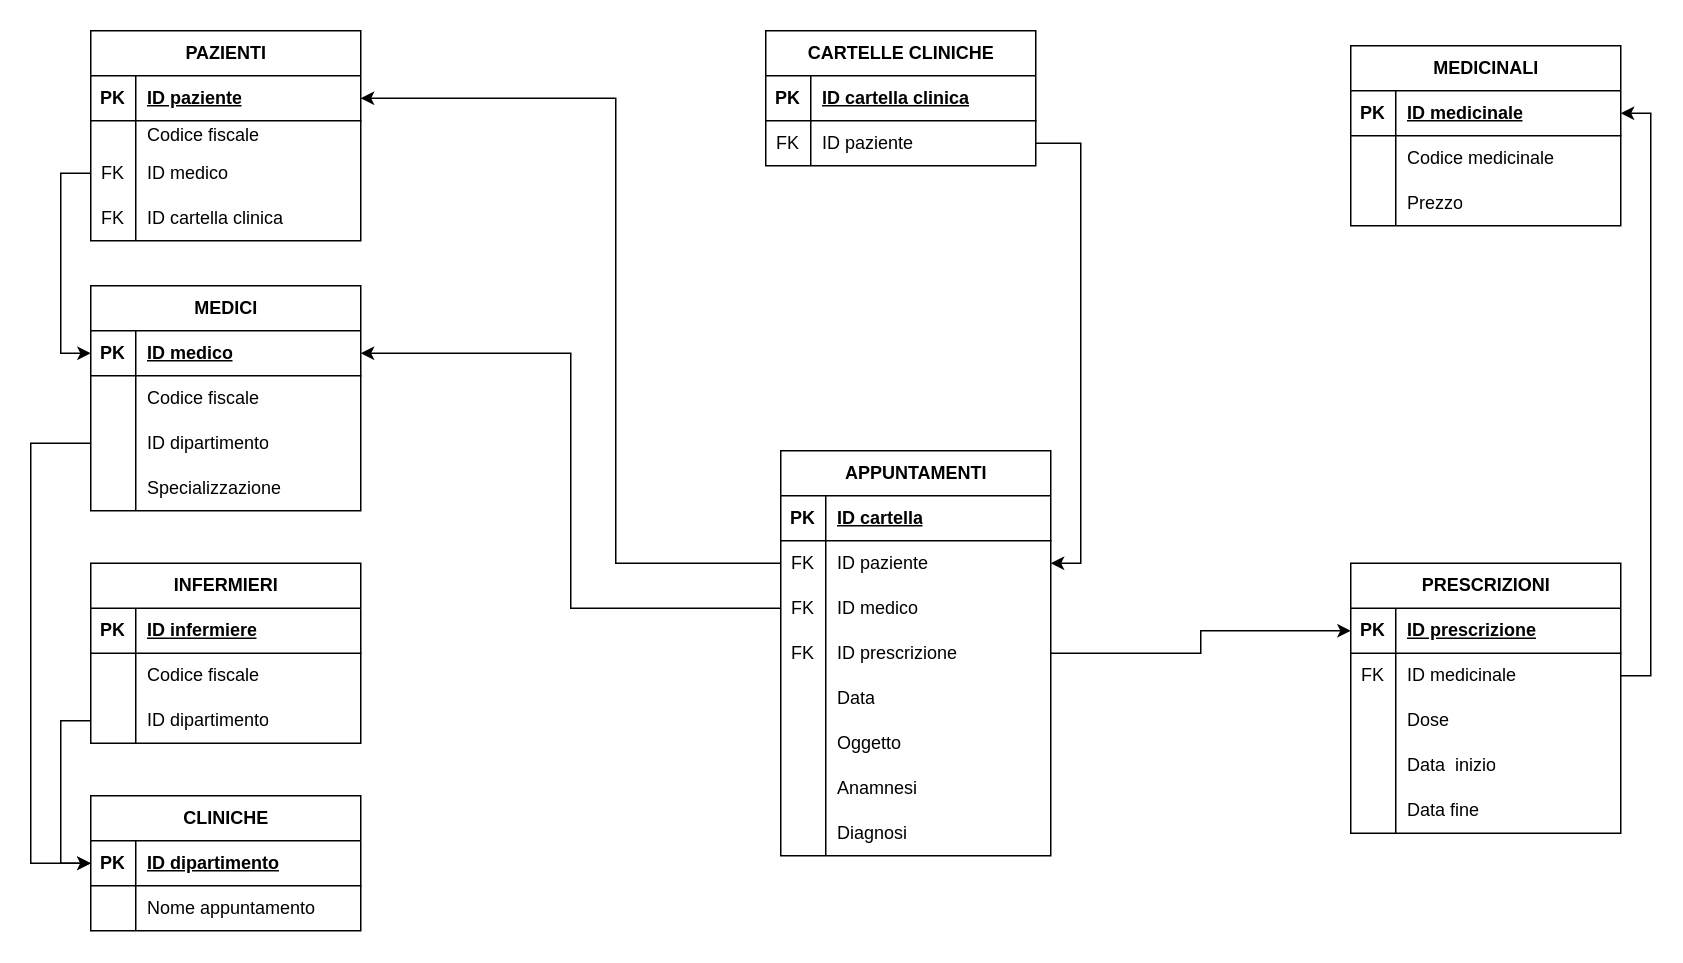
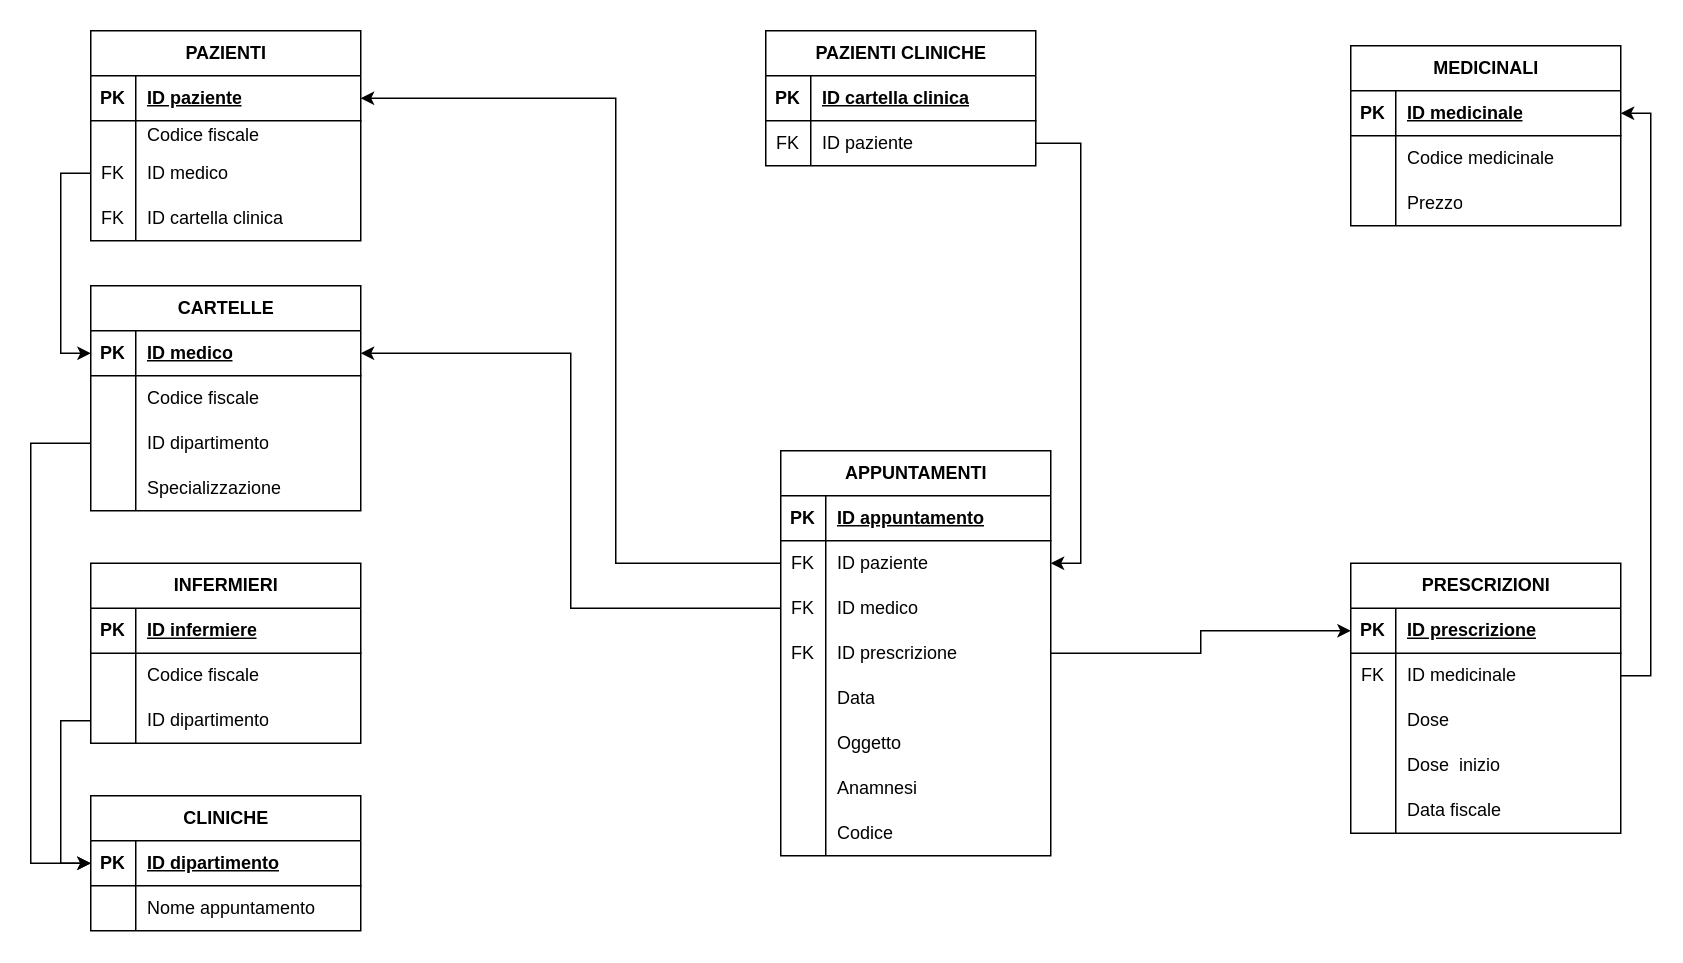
- <mxCell id="75" value="CARTELLE CLINICHE" style="shape=table;startSize=30;container=1;collapsible=1;childLayout=tableLayout;fixedRows=1;rowLines=0;fontStyle=1;align=center;resizeLast=1;html=1;" vertex="1" parent="1"><mxGeometry x="510" y="20" width="180" height="90" as="geometry" /></mxCell>
+ <mxCell id="75" value="PAZIENTI CLINICHE" style="shape=table;startSize=30;container=1;collapsible=1;childLayout=tableLayout;fixedRows=1;rowLines=0;fontStyle=1;align=center;resizeLast=1;html=1;" vertex="1" parent="1"><mxGeometry x="510" y="20" width="180" height="90" as="geometry" /></mxCell>
- <mxCell id="15" value="MEDICI" style="shape=table;startSize=30;container=1;collapsible=1;childLayout=tableLayout;fixedRows=1;rowLines=0;fontStyle=1;align=center;resizeLast=1;html=1;" vertex="1" parent="1"><mxGeometry x="60" y="190" width="180" height="150" as="geometry" /></mxCell>
+ <mxCell id="15" value="CARTELLE" style="shape=table;startSize=30;container=1;collapsible=1;childLayout=tableLayout;fixedRows=1;rowLines=0;fontStyle=1;align=center;resizeLast=1;html=1;" vertex="1" parent="1"><mxGeometry x="60" y="190" width="180" height="150" as="geometry" /></mxCell>
- <mxCell id="51" value="ID cartella" style="shape=partialRectangle;connectable=0;fillColor=none;top=0;left=0;bottom=0;right=0;align=left;spacingLeft=6;fontStyle=5;overflow=hidden;whiteSpace=wrap;html=1;" vertex="1" parent="49"><mxGeometry x="30" width="150" height="30" as="geometry"><mxRectangle width="150" height="30" as="alternateBounds" /></mxGeometry></mxCell>
+ <mxCell id="51" value="ID appuntamento" style="shape=partialRectangle;connectable=0;fillColor=none;top=0;left=0;bottom=0;right=0;align=left;spacingLeft=6;fontStyle=5;overflow=hidden;whiteSpace=wrap;html=1;" vertex="1" parent="49"><mxGeometry x="30" width="150" height="30" as="geometry"><mxRectangle width="150" height="30" as="alternateBounds" /></mxGeometry></mxCell>
- <mxCell id="106" value="Data&amp;nbsp; inizio" style="shape=partialRectangle;connectable=0;fillColor=none;top=0;left=0;bottom=0;right=0;align=left;spacingLeft=6;overflow=hidden;whiteSpace=wrap;html=1;" vertex="1" parent="104"><mxGeometry x="30" width="150" height="30" as="geometry"><mxRectangle width="150" height="30" as="alternateBounds" /></mxGeometry></mxCell>
+ <mxCell id="106" value="Dose&amp;nbsp; inizio" style="shape=partialRectangle;connectable=0;fillColor=none;top=0;left=0;bottom=0;right=0;align=left;spacingLeft=6;overflow=hidden;whiteSpace=wrap;html=1;" vertex="1" parent="104"><mxGeometry x="30" width="150" height="30" as="geometry"><mxRectangle width="150" height="30" as="alternateBounds" /></mxGeometry></mxCell>
- <mxCell id="109" value="Data fine" style="shape=partialRectangle;connectable=0;fillColor=none;top=0;left=0;bottom=0;right=0;align=left;spacingLeft=6;overflow=hidden;whiteSpace=wrap;html=1;" vertex="1" parent="107"><mxGeometry x="30" width="150" height="30" as="geometry"><mxRectangle width="150" height="30" as="alternateBounds" /></mxGeometry></mxCell>
+ <mxCell id="109" value="Data fiscale" style="shape=partialRectangle;connectable=0;fillColor=none;top=0;left=0;bottom=0;right=0;align=left;spacingLeft=6;overflow=hidden;whiteSpace=wrap;html=1;" vertex="1" parent="107"><mxGeometry x="30" width="150" height="30" as="geometry"><mxRectangle width="150" height="30" as="alternateBounds" /></mxGeometry></mxCell>
- <mxCell id="72" value="Diagnosi" style="shape=partialRectangle;connectable=0;fillColor=none;top=0;left=0;bottom=0;right=0;align=left;spacingLeft=6;overflow=hidden;whiteSpace=wrap;html=1;" vertex="1" parent="70"><mxGeometry x="30" width="150" height="30" as="geometry"><mxRectangle width="150" height="30" as="alternateBounds" /></mxGeometry></mxCell>
+ <mxCell id="72" value="Codice" style="shape=partialRectangle;connectable=0;fillColor=none;top=0;left=0;bottom=0;right=0;align=left;spacingLeft=6;overflow=hidden;whiteSpace=wrap;html=1;" vertex="1" parent="70"><mxGeometry x="30" width="150" height="30" as="geometry"><mxRectangle width="150" height="30" as="alternateBounds" /></mxGeometry></mxCell>
